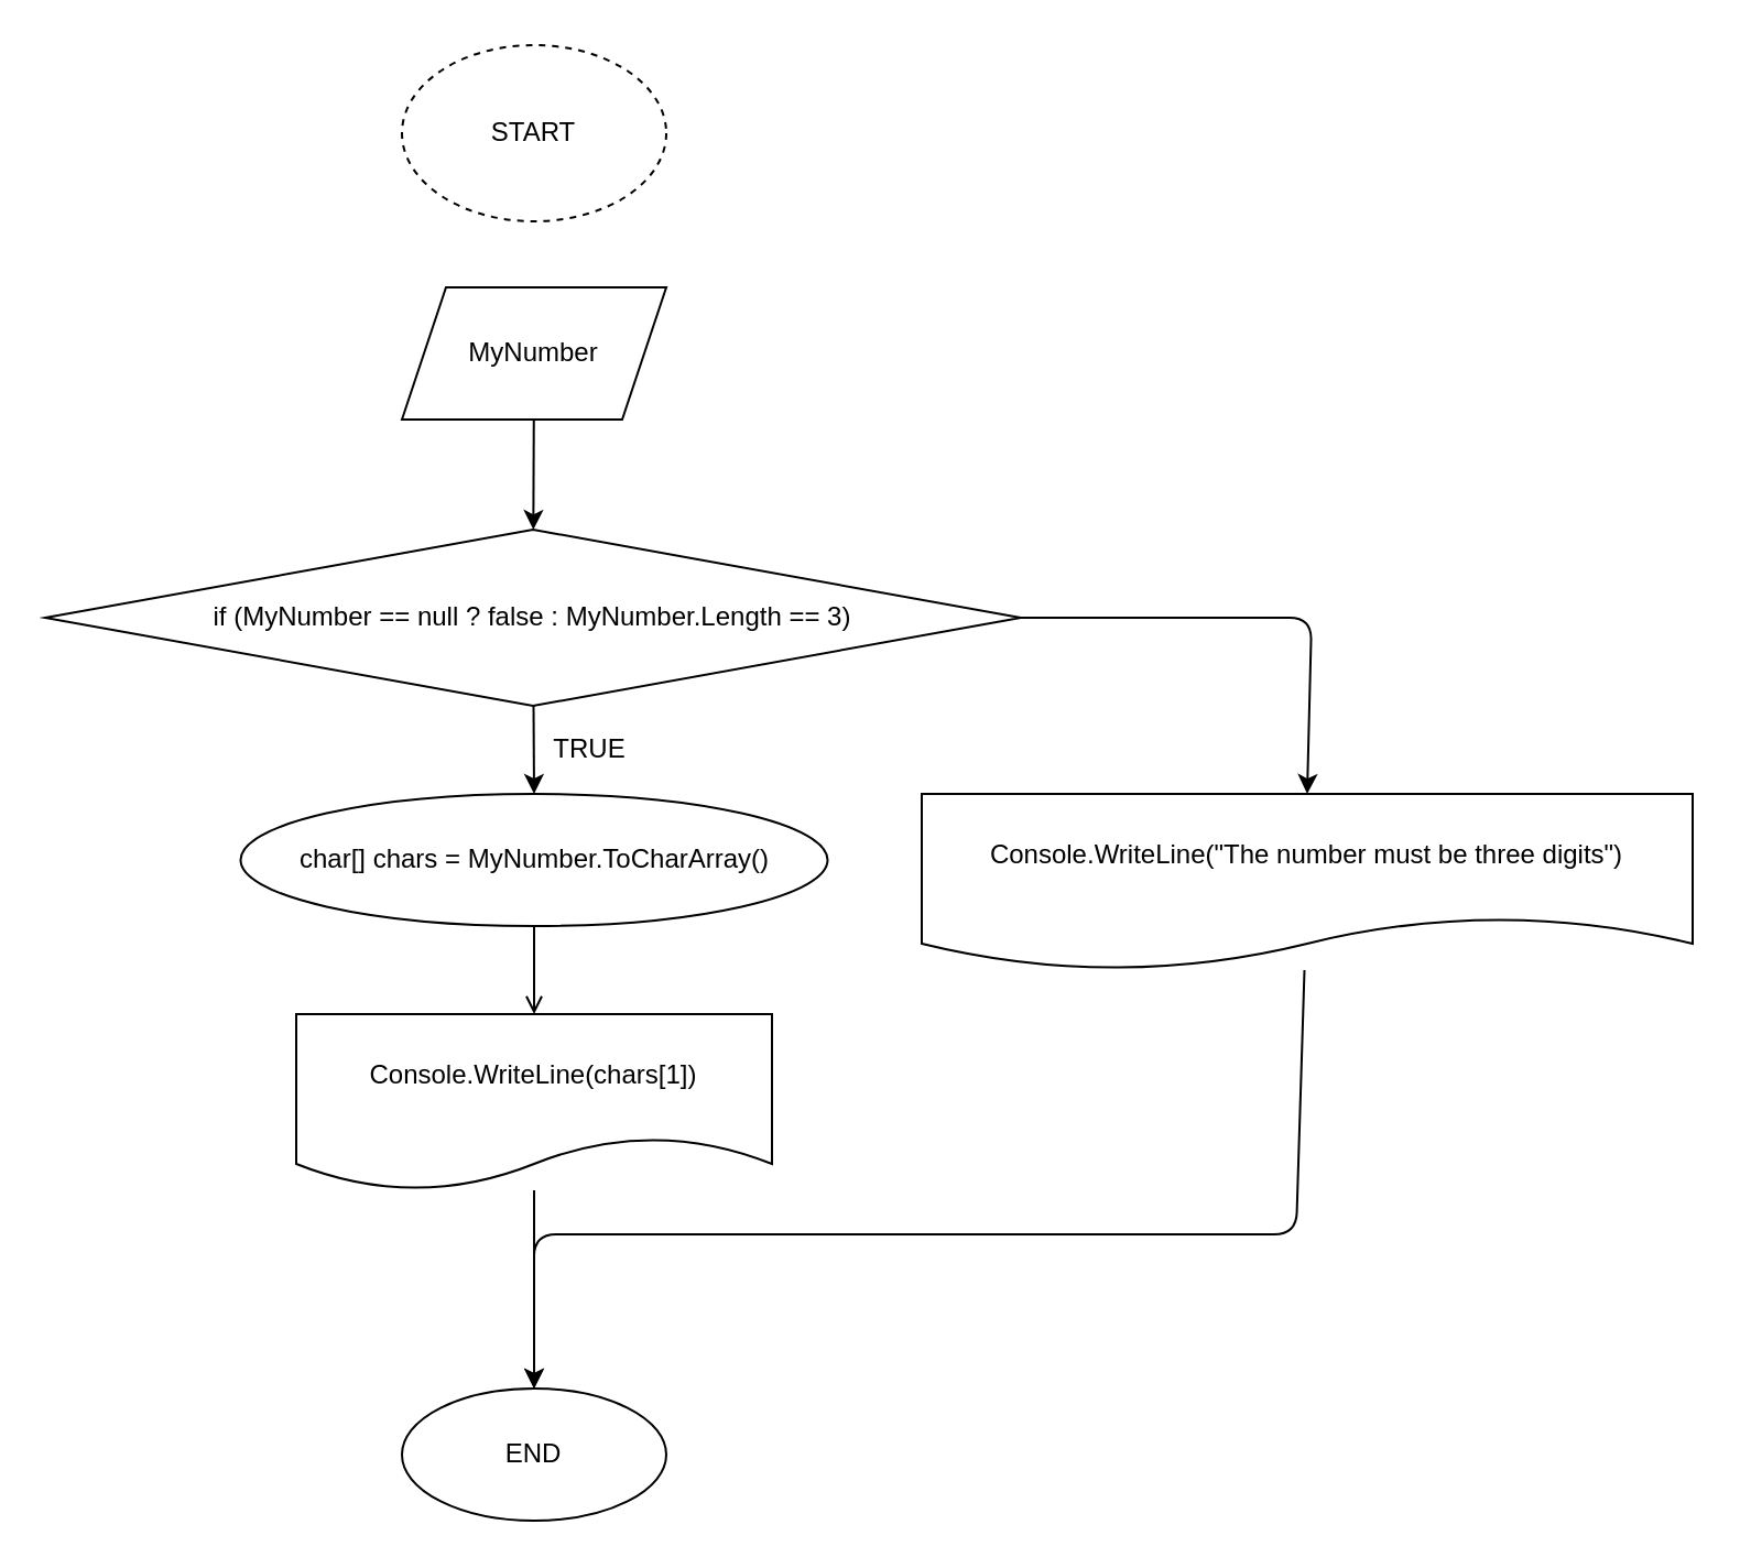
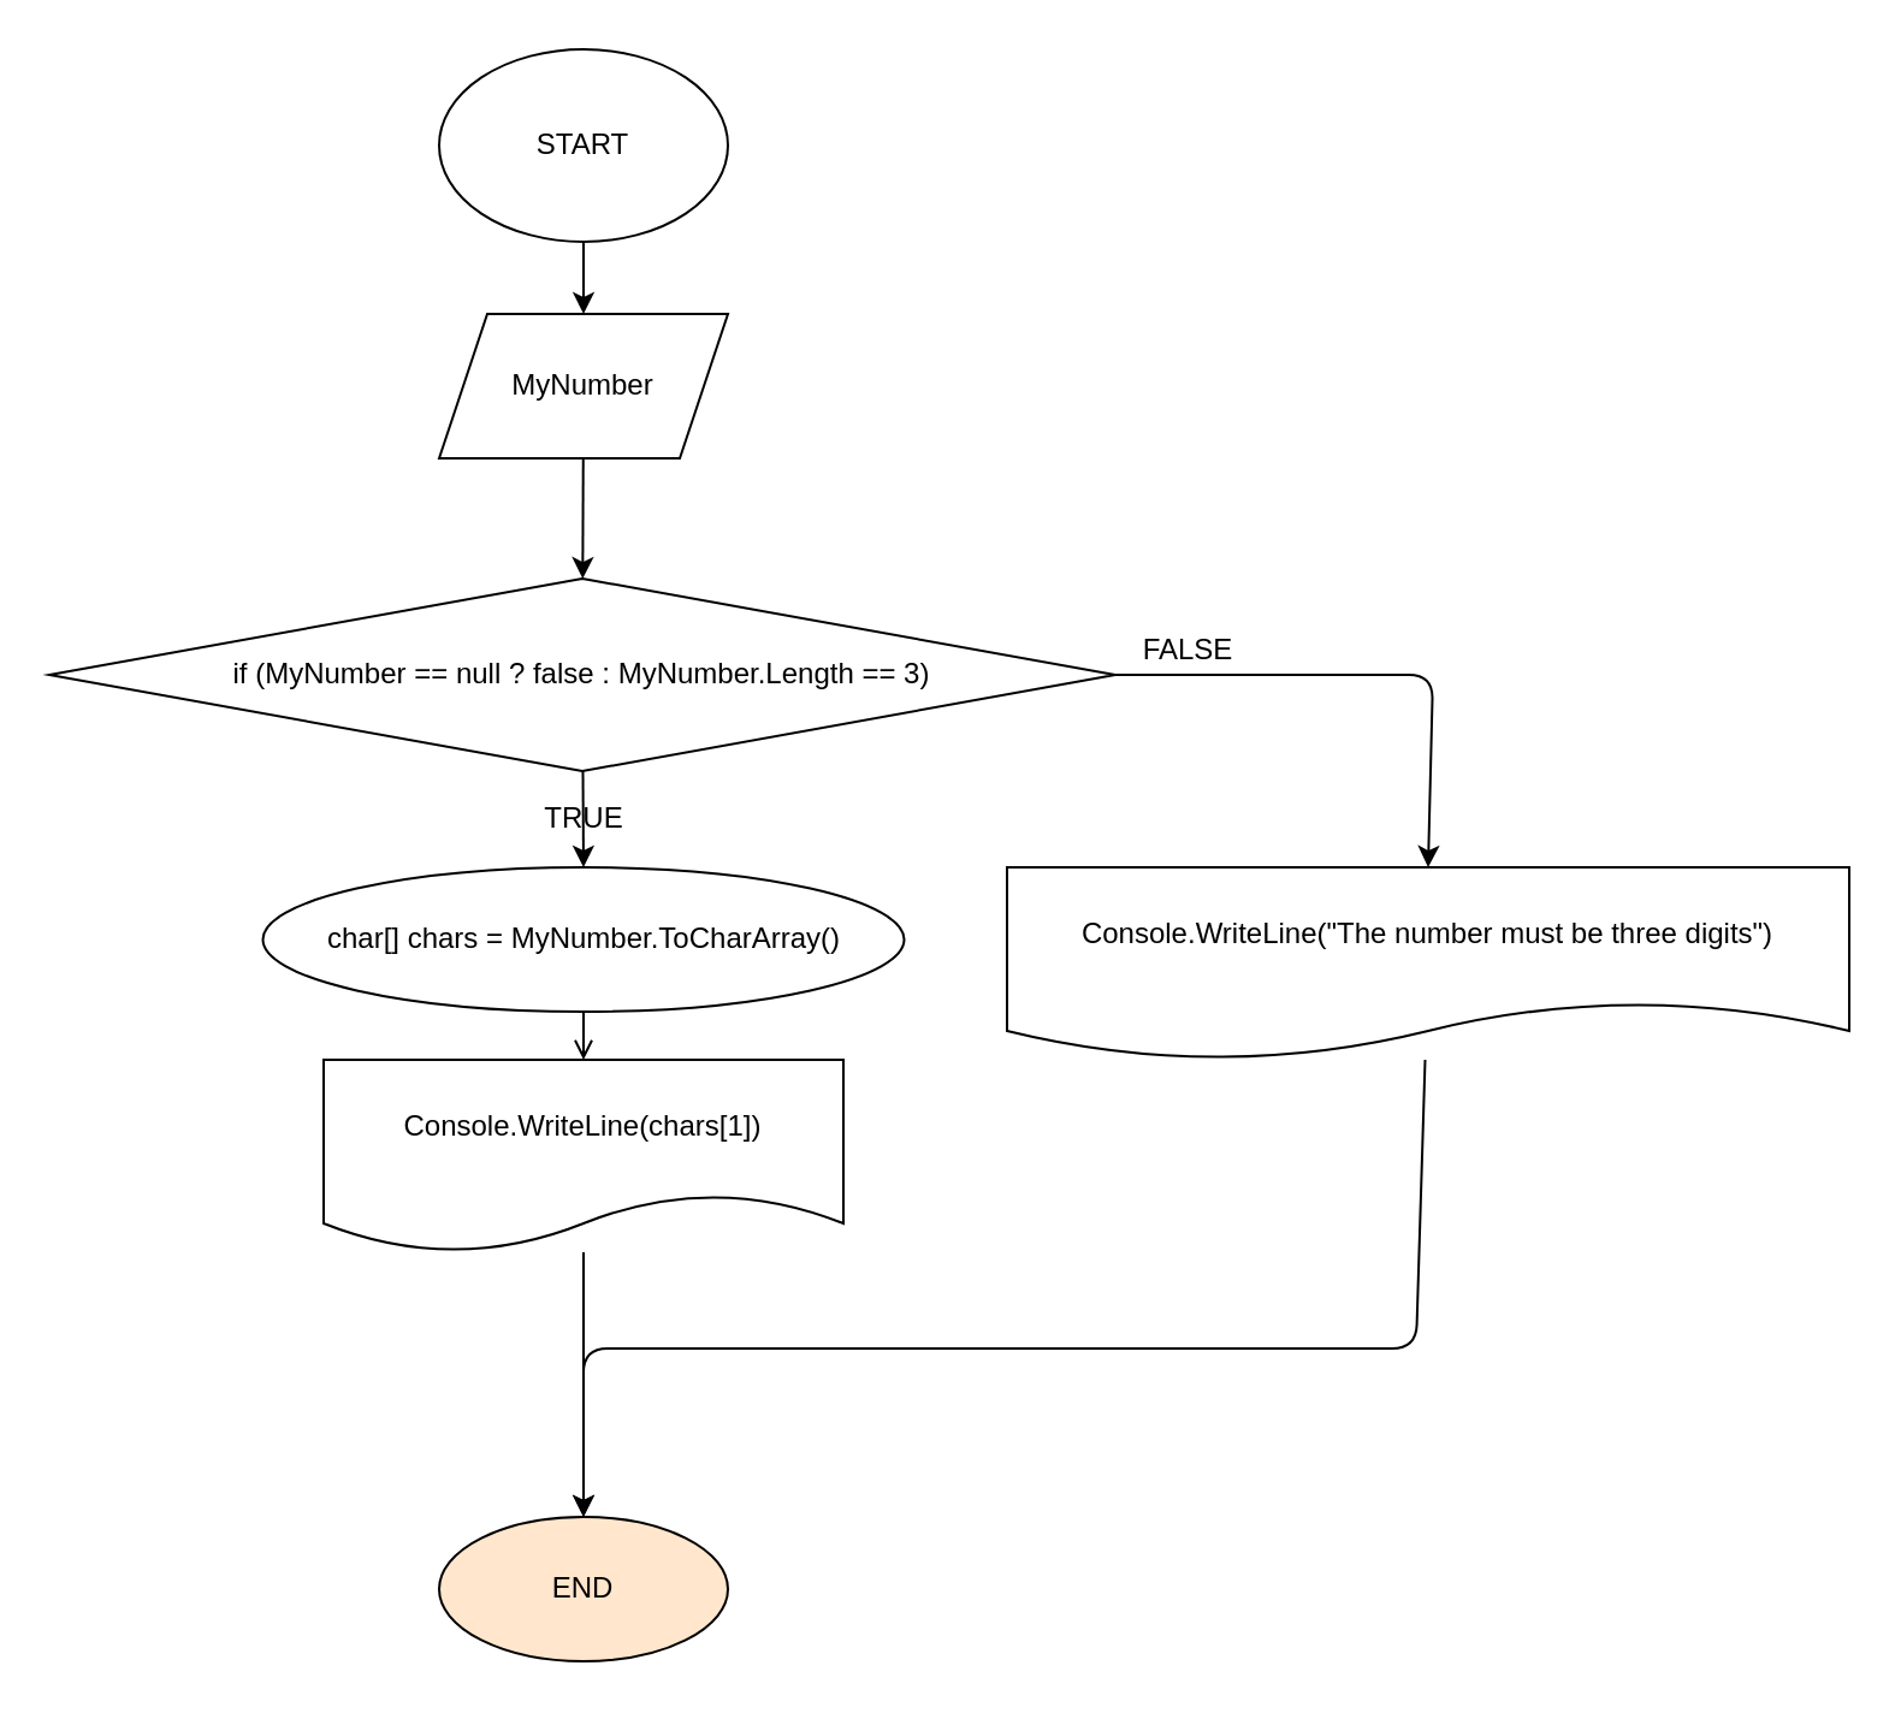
- <mxCell id="3" value="START" style="ellipse;whiteSpace=wrap;html=1;dashed=1;" parent="1" vertex="1"><mxGeometry x="182" y="20" width="120" height="80" as="geometry" /></mxCell>
+ <mxCell id="3" value="START" style="ellipse;whiteSpace=wrap;html=1;" parent="1" vertex="1"><mxGeometry x="182" y="20" width="120" height="80" as="geometry" /></mxCell>
+ <mxCell id="2" value="" style="edgeStyle=none;html=1;" parent="1" source="3" target="5" edge="1"><mxGeometry relative="1" as="geometry" /></mxCell>
+ <mxCell id="17" value="FALSE" style="text;html=1;align=center;verticalAlign=middle;resizable=0;points=[];autosize=1;strokeColor=none;fillColor=none;" vertex="1" parent="1"><mxGeometry x="468" y="260" width="50" height="20" as="geometry" /></mxCell>
- <mxCell id="13" value="TRUE" style="text;html=1;align=center;verticalAlign=middle;resizable=0;points=[];autosize=1;strokeColor=none;fillColor=none;" parent="1" vertex="1"><mxGeometry x="242" y="330" width="50" height="20" as="geometry" /></mxCell>
+ <mxCell id="13" value="TRUE" style="text;html=1;align=center;verticalAlign=middle;resizable=0;points=[];autosize=1;strokeColor=none;fillColor=none;" parent="1" vertex="1"><mxGeometry x="217" y="330" width="50" height="20" as="geometry" /></mxCell>
- <mxCell id="12" value="Console.WriteLine(chars[1])" style="shape=document;whiteSpace=wrap;html=1;boundedLbl=1;" parent="1" vertex="1"><mxGeometry x="134" y="460" width="216" height="80" as="geometry" /></mxCell>
+ <mxCell id="12" value="Console.WriteLine(chars[1])" style="shape=document;whiteSpace=wrap;html=1;boundedLbl=1;" parent="1" vertex="1"><mxGeometry x="134" y="440" width="216" height="80" as="geometry" /></mxCell>
- <mxCell id="16" value="END" style="ellipse;whiteSpace=wrap;html=1;" parent="1" vertex="1"><mxGeometry x="182" y="630" width="120" height="60" as="geometry" /></mxCell>
+ <mxCell id="16" value="END" style="ellipse;whiteSpace=wrap;html=1;fillColor=#ffe6cc;" parent="1" vertex="1"><mxGeometry x="182" y="630" width="120" height="60" as="geometry" /></mxCell>
